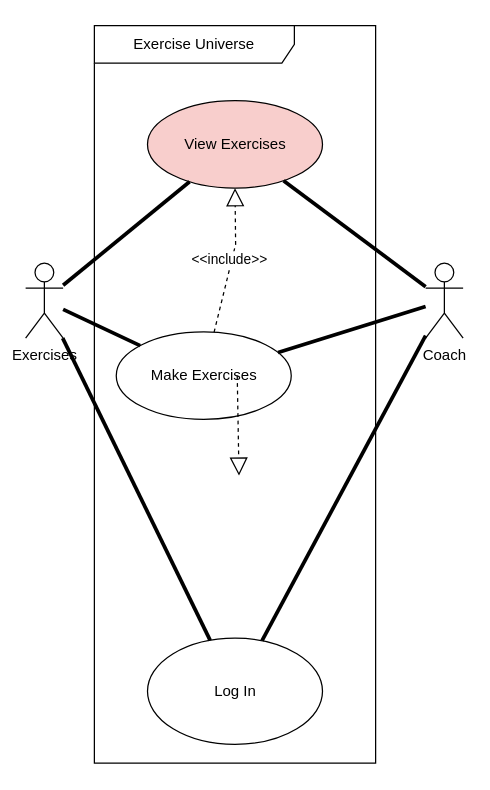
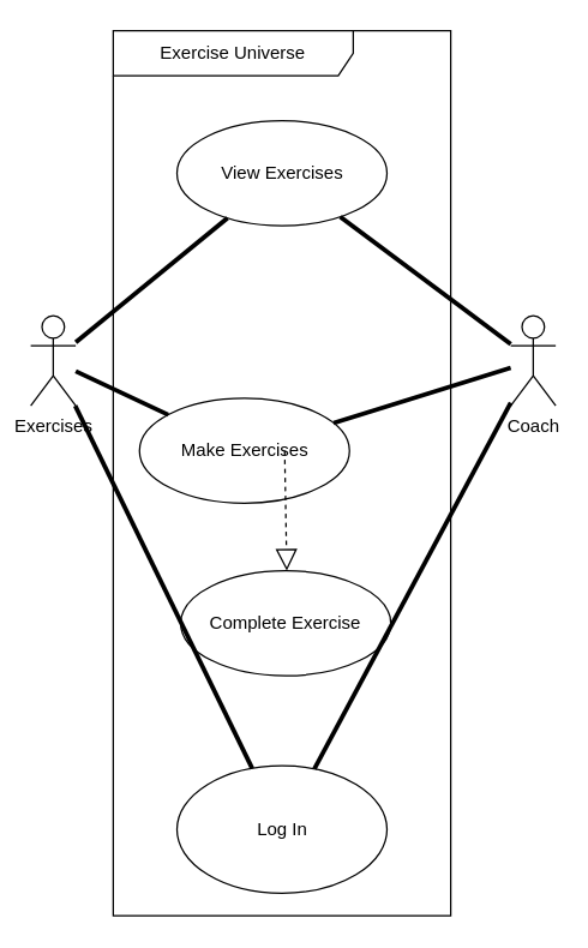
- <mxCell id="6" value="View Exercises" style="ellipse;whiteSpace=wrap;html=1;fillColor=#f8cecc;" parent="4" vertex="1"><mxGeometry x="42.5" y="60" width="140" height="70" as="geometry" /></mxCell>
+ <mxCell id="6" value="View Exercises" style="ellipse;whiteSpace=wrap;html=1;" parent="4" vertex="1"><mxGeometry x="42.5" y="60" width="140" height="70" as="geometry" /></mxCell>
- <mxCell id="10" value="" style="endArrow=block;dashed=1;endFill=0;endSize=12;html=1;rounded=0;" parent="4" source="7" target="6" edge="1"><mxGeometry width="160" relative="1" as="geometry"><mxPoint x="474.999" y="119.999" as="sourcePoint" /><mxPoint x="476.423" y="200.001" as="targetPoint" /><Array as="points"><mxPoint x="113" y="175" /></Array></mxGeometry></mxCell>
- <mxCell id="11" value="&amp;lt;&amp;lt;include&amp;gt;&amp;gt;" style="edgeLabel;html=1;align=center;verticalAlign=middle;resizable=0;points=[];" parent="10" vertex="1" connectable="0"><mxGeometry x="-0.15" y="-2" relative="1" as="geometry"><mxPoint x="-2" y="-11" as="offset" /></mxGeometry></mxCell>
+ <mxCell id="8" value="Complete Exercise" style="ellipse;whiteSpace=wrap;html=1;" parent="4" vertex="1"><mxGeometry x="45" y="360" width="140" height="70" as="geometry" /></mxCell>
